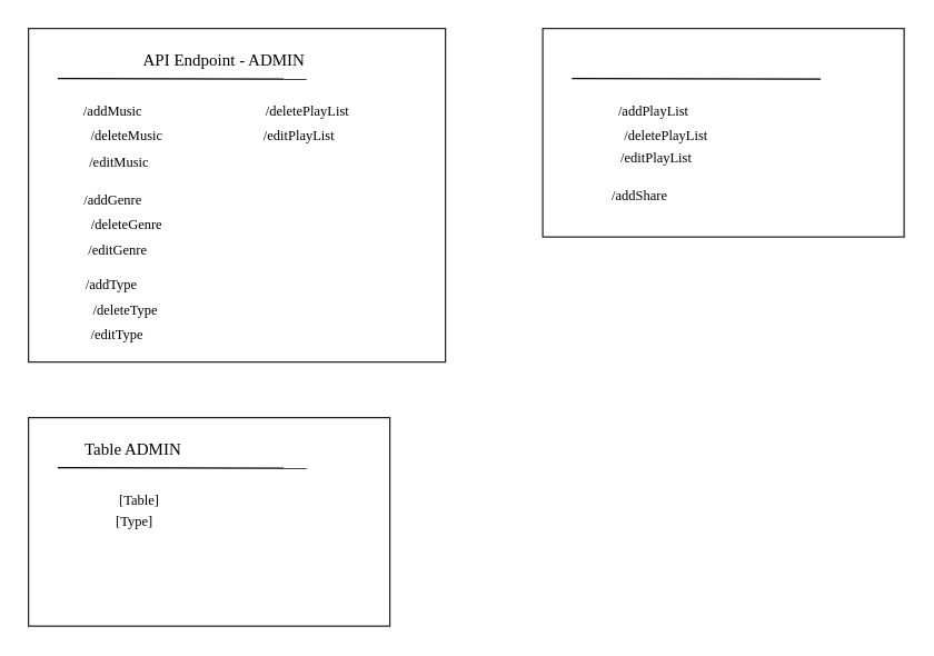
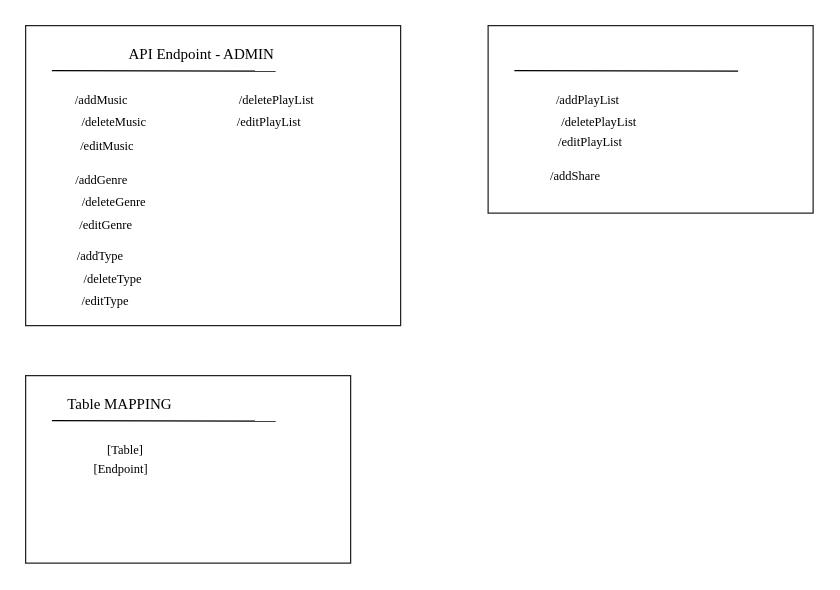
- <mxCell id="25" value="Table ADMIN" style="text;html=1;align=center;verticalAlign=middle;whiteSpace=wrap;rounded=0;fontFamily=Nerd;container=0;fontColor=light-dark(#000000,#B2B0BF);" vertex="1" parent="1"><mxGeometry x="41" y="309.11" width="109" height="27.33" as="geometry" /></mxCell>
+ <mxCell id="25" value="Table MAPPING" style="text;html=1;align=center;verticalAlign=middle;whiteSpace=wrap;rounded=0;fontFamily=Nerd;container=0;fontColor=light-dark(#000000,#B2B0BF);" vertex="1" parent="1"><mxGeometry x="41" y="309.11" width="109" height="27.33" as="geometry" /></mxCell>
- <mxCell id="28" value="&lt;font style=&quot;font-size: 10px; color: light-dark(rgb(0, 0, 0), rgb(67, 194, 63));&quot;&gt;[Type]&lt;/font&gt;" style="text;html=1;align=center;verticalAlign=middle;whiteSpace=wrap;rounded=0;fontFamily=Nerd;container=0;" vertex="1" parent="1"><mxGeometry x="24" y="360" width="144.5" height="27.33" as="geometry" /></mxCell>
+ <mxCell id="28" value="&lt;font style=&quot;font-size: 10px; color: light-dark(rgb(0, 0, 0), rgb(67, 194, 63));&quot;&gt;[Endpoint]&lt;/font&gt;" style="text;html=1;align=center;verticalAlign=middle;whiteSpace=wrap;rounded=0;fontFamily=Nerd;container=0;" vertex="1" parent="1"><mxGeometry x="24" y="360" width="144.5" height="27.33" as="geometry" /></mxCell>
